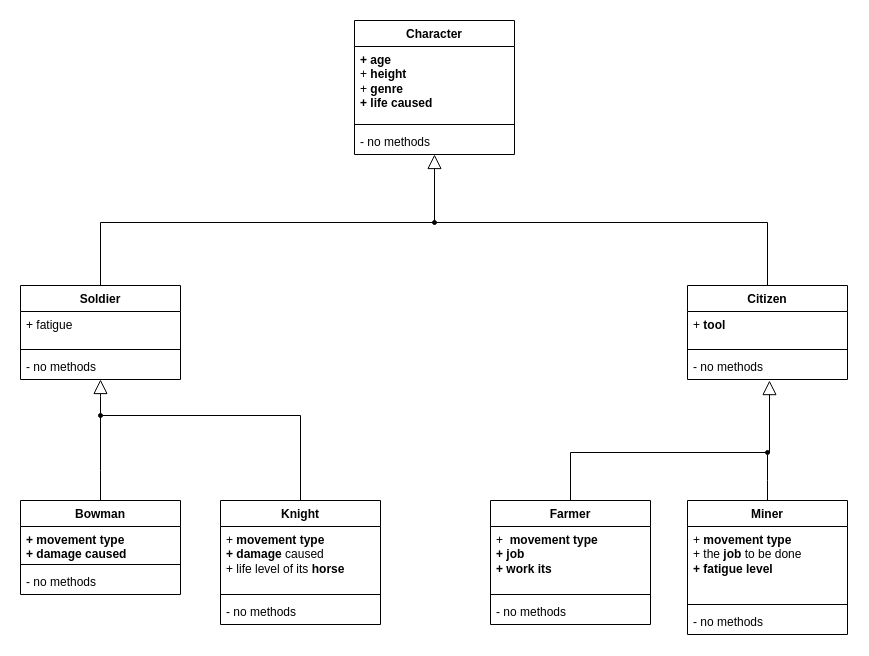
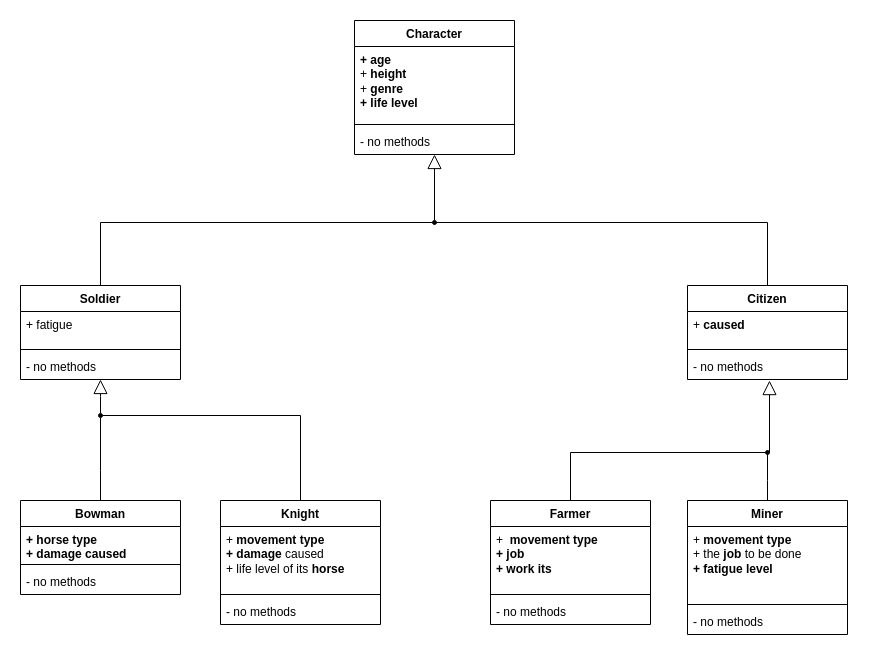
- <mxCell id="3" value="&lt;div&gt;&lt;strong&gt;+ age&lt;/strong&gt;&lt;/div&gt;&lt;div&gt;+ &lt;strong&gt;height&lt;/strong&gt;&lt;br&gt;&lt;/div&gt;&lt;div&gt;+&lt;strong&gt; genre&lt;/strong&gt; &lt;br&gt;&lt;/div&gt;&lt;div&gt;&lt;strong&gt;+ life caused&lt;/strong&gt;&lt;/div&gt;" style="text;strokeColor=none;fillColor=none;align=left;verticalAlign=top;spacingLeft=4;spacingRight=4;overflow=hidden;rotatable=0;points=[[0,0.5],[1,0.5]];portConstraint=eastwest;whiteSpace=wrap;html=1;" vertex="1" parent="2"><mxGeometry y="26" width="160" height="74" as="geometry" /></mxCell>
+ <mxCell id="3" value="&lt;div&gt;&lt;strong&gt;+ age&lt;/strong&gt;&lt;/div&gt;&lt;div&gt;+ &lt;strong&gt;height&lt;/strong&gt;&lt;br&gt;&lt;/div&gt;&lt;div&gt;+&lt;strong&gt; genre&lt;/strong&gt; &lt;br&gt;&lt;/div&gt;&lt;div&gt;&lt;strong&gt;+ life level&lt;/strong&gt;&lt;/div&gt;" style="text;strokeColor=none;fillColor=none;align=left;verticalAlign=top;spacingLeft=4;spacingRight=4;overflow=hidden;rotatable=0;points=[[0,0.5],[1,0.5]];portConstraint=eastwest;whiteSpace=wrap;html=1;" vertex="1" parent="2"><mxGeometry y="26" width="160" height="74" as="geometry" /></mxCell>
- <mxCell id="15" value="&lt;div&gt;+ &lt;strong&gt;tool&lt;/strong&gt;&lt;br&gt;&lt;/div&gt;" style="text;strokeColor=none;fillColor=none;align=left;verticalAlign=top;spacingLeft=4;spacingRight=4;overflow=hidden;rotatable=0;points=[[0,0.5],[1,0.5]];portConstraint=eastwest;whiteSpace=wrap;html=1;" vertex="1" parent="14"><mxGeometry y="26" width="160" height="34" as="geometry" /></mxCell>
+ <mxCell id="15" value="&lt;div&gt;+ &lt;strong&gt;caused&lt;/strong&gt;&lt;br&gt;&lt;/div&gt;" style="text;strokeColor=none;fillColor=none;align=left;verticalAlign=top;spacingLeft=4;spacingRight=4;overflow=hidden;rotatable=0;points=[[0,0.5],[1,0.5]];portConstraint=eastwest;whiteSpace=wrap;html=1;" vertex="1" parent="14"><mxGeometry y="26" width="160" height="34" as="geometry" /></mxCell>
- <mxCell id="19" value="&lt;div&gt;&lt;b&gt;+  movement type&lt;/b&gt;&lt;/div&gt;&lt;div&gt;&lt;b&gt;+ damage caused&lt;/b&gt;&lt;/div&gt;&lt;div&gt;&lt;b&gt;&lt;br&gt;&lt;/b&gt;&lt;/div&gt;" style="text;strokeColor=none;fillColor=none;align=left;verticalAlign=top;spacingLeft=4;spacingRight=4;overflow=hidden;rotatable=0;points=[[0,0.5],[1,0.5]];portConstraint=eastwest;whiteSpace=wrap;html=1;" vertex="1" parent="18"><mxGeometry y="26" width="160" height="34" as="geometry" /></mxCell>
+ <mxCell id="19" value="&lt;div&gt;&lt;b&gt;+  horse type&lt;/b&gt;&lt;/div&gt;&lt;div&gt;&lt;b&gt;+ damage caused&lt;/b&gt;&lt;/div&gt;&lt;div&gt;&lt;b&gt;&lt;br&gt;&lt;/b&gt;&lt;/div&gt;" style="text;strokeColor=none;fillColor=none;align=left;verticalAlign=top;spacingLeft=4;spacingRight=4;overflow=hidden;rotatable=0;points=[[0,0.5],[1,0.5]];portConstraint=eastwest;whiteSpace=wrap;html=1;" vertex="1" parent="18"><mxGeometry y="26" width="160" height="34" as="geometry" /></mxCell>
